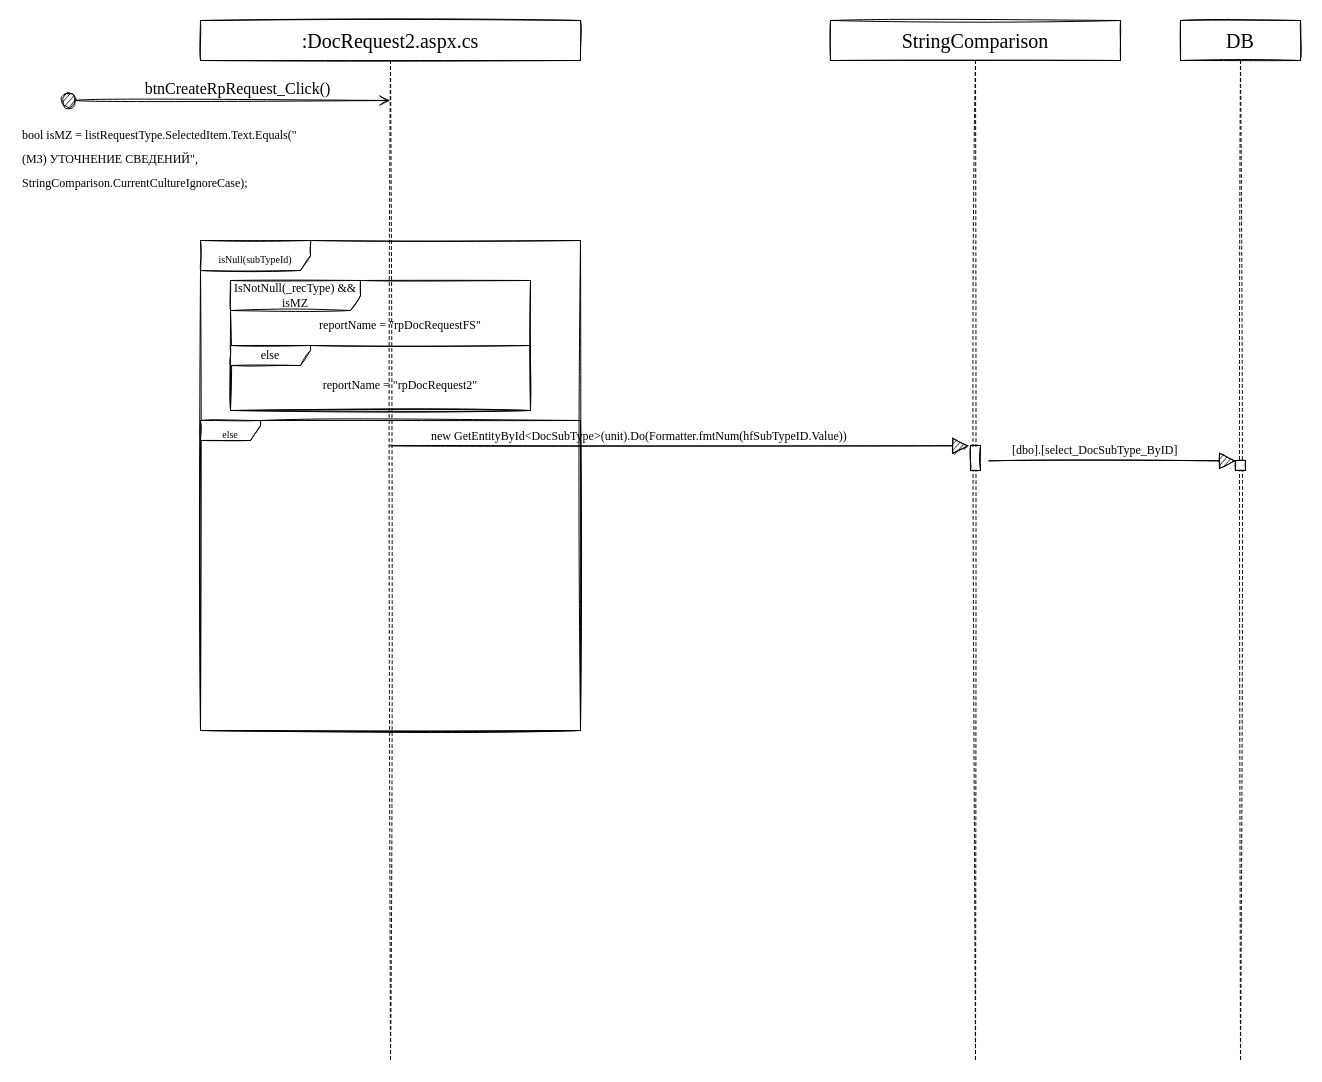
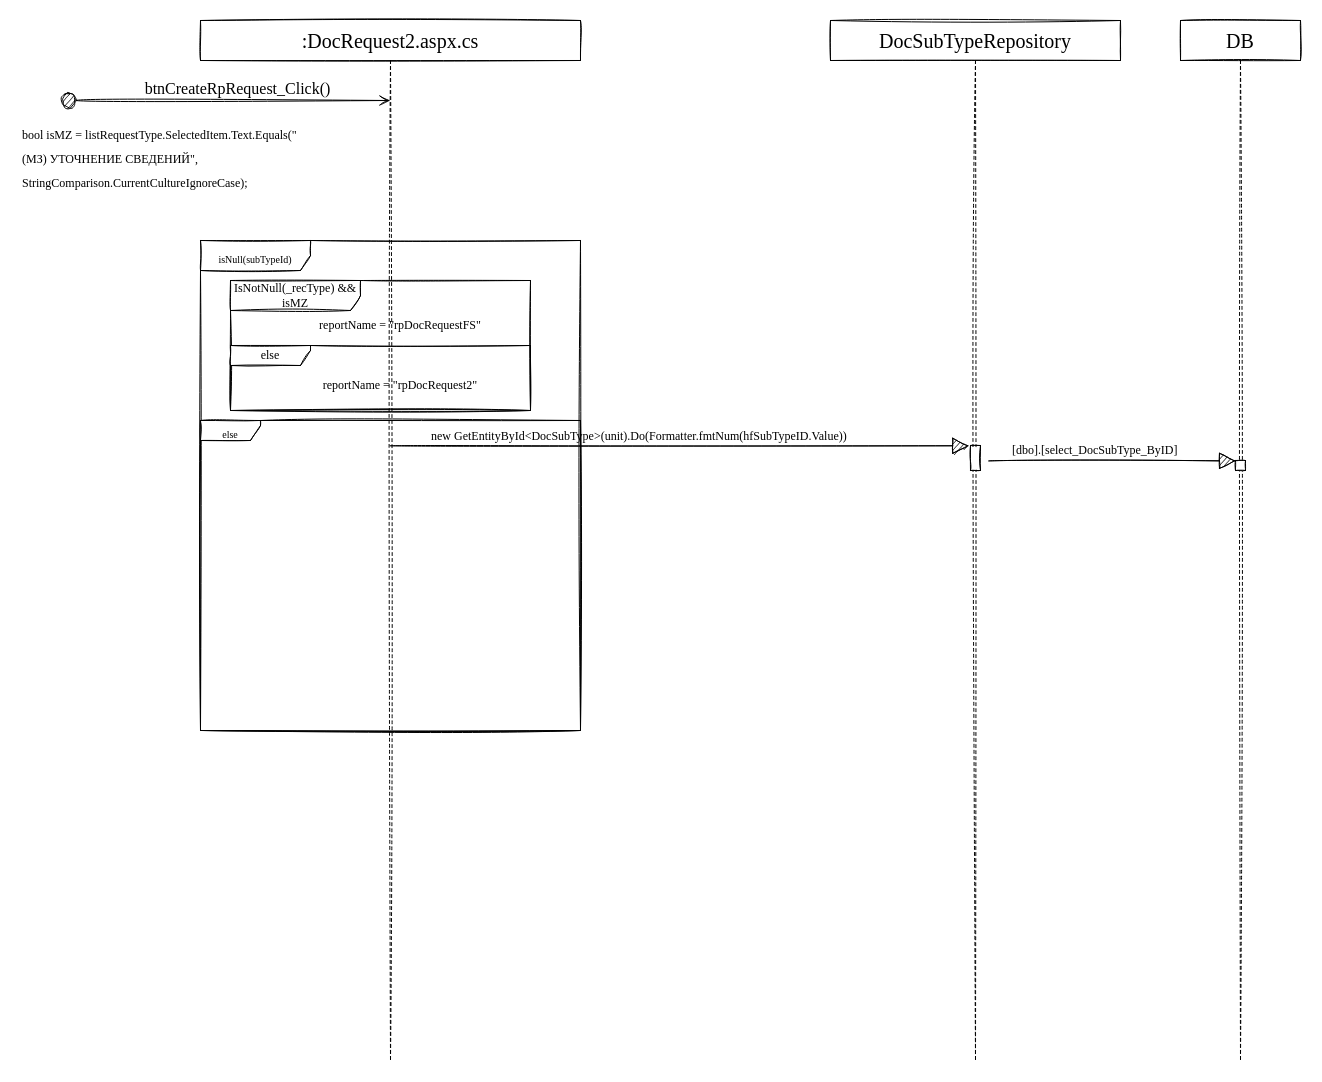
- <mxCell id="4" value="&lt;font face=&quot;Verdana&quot;&gt;StringComparison&lt;/font&gt;" style="shape=umlLifeline;perimeter=lifelinePerimeter;whiteSpace=wrap;html=1;container=1;collapsible=0;recursiveResize=0;outlineConnect=0;sketch=1;hachureGap=4;fontFamily=Architects Daughter;fontSource=https%3A%2F%2Ffonts.googleapis.com%2Fcss%3Ffamily%3DArchitects%2BDaughter;fontSize=20;" vertex="1" parent="1"><mxGeometry x="830" y="20" width="290" height="1040" as="geometry" /></mxCell>
+ <mxCell id="4" value="&lt;font face=&quot;Verdana&quot;&gt;DocSubTypeRepository&lt;/font&gt;" style="shape=umlLifeline;perimeter=lifelinePerimeter;whiteSpace=wrap;html=1;container=1;collapsible=0;recursiveResize=0;outlineConnect=0;sketch=1;hachureGap=4;fontFamily=Architects Daughter;fontSource=https%3A%2F%2Ffonts.googleapis.com%2Fcss%3Ffamily%3DArchitects%2BDaughter;fontSize=20;" vertex="1" parent="1"><mxGeometry x="830" y="20" width="290" height="1040" as="geometry" /></mxCell>
